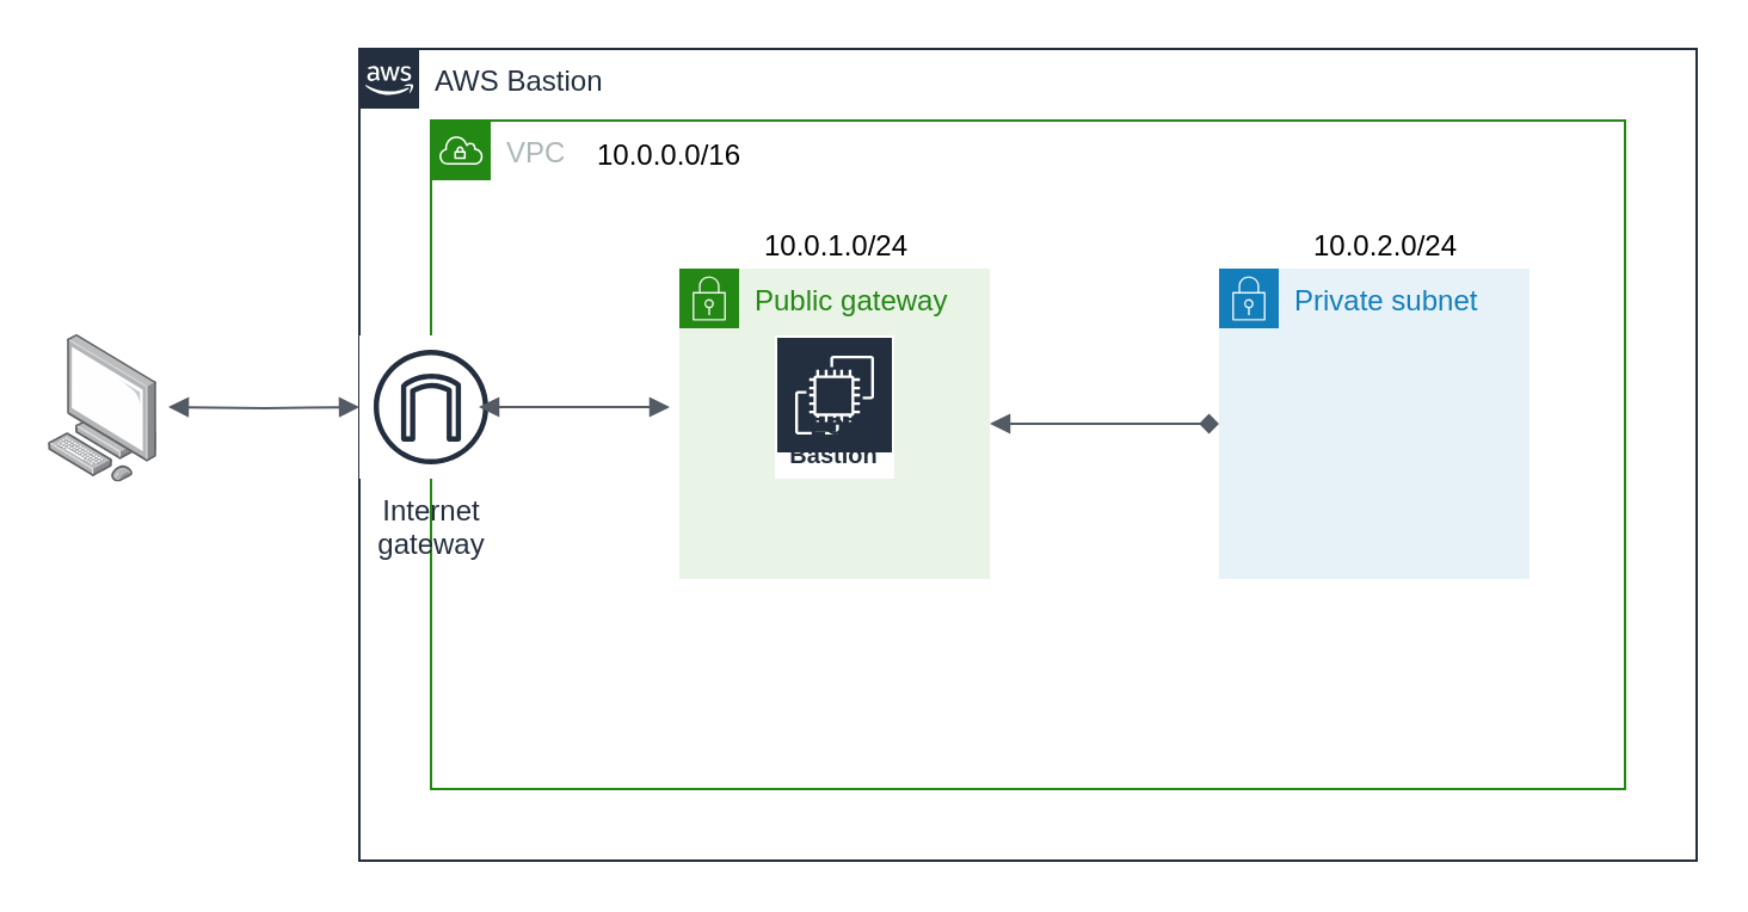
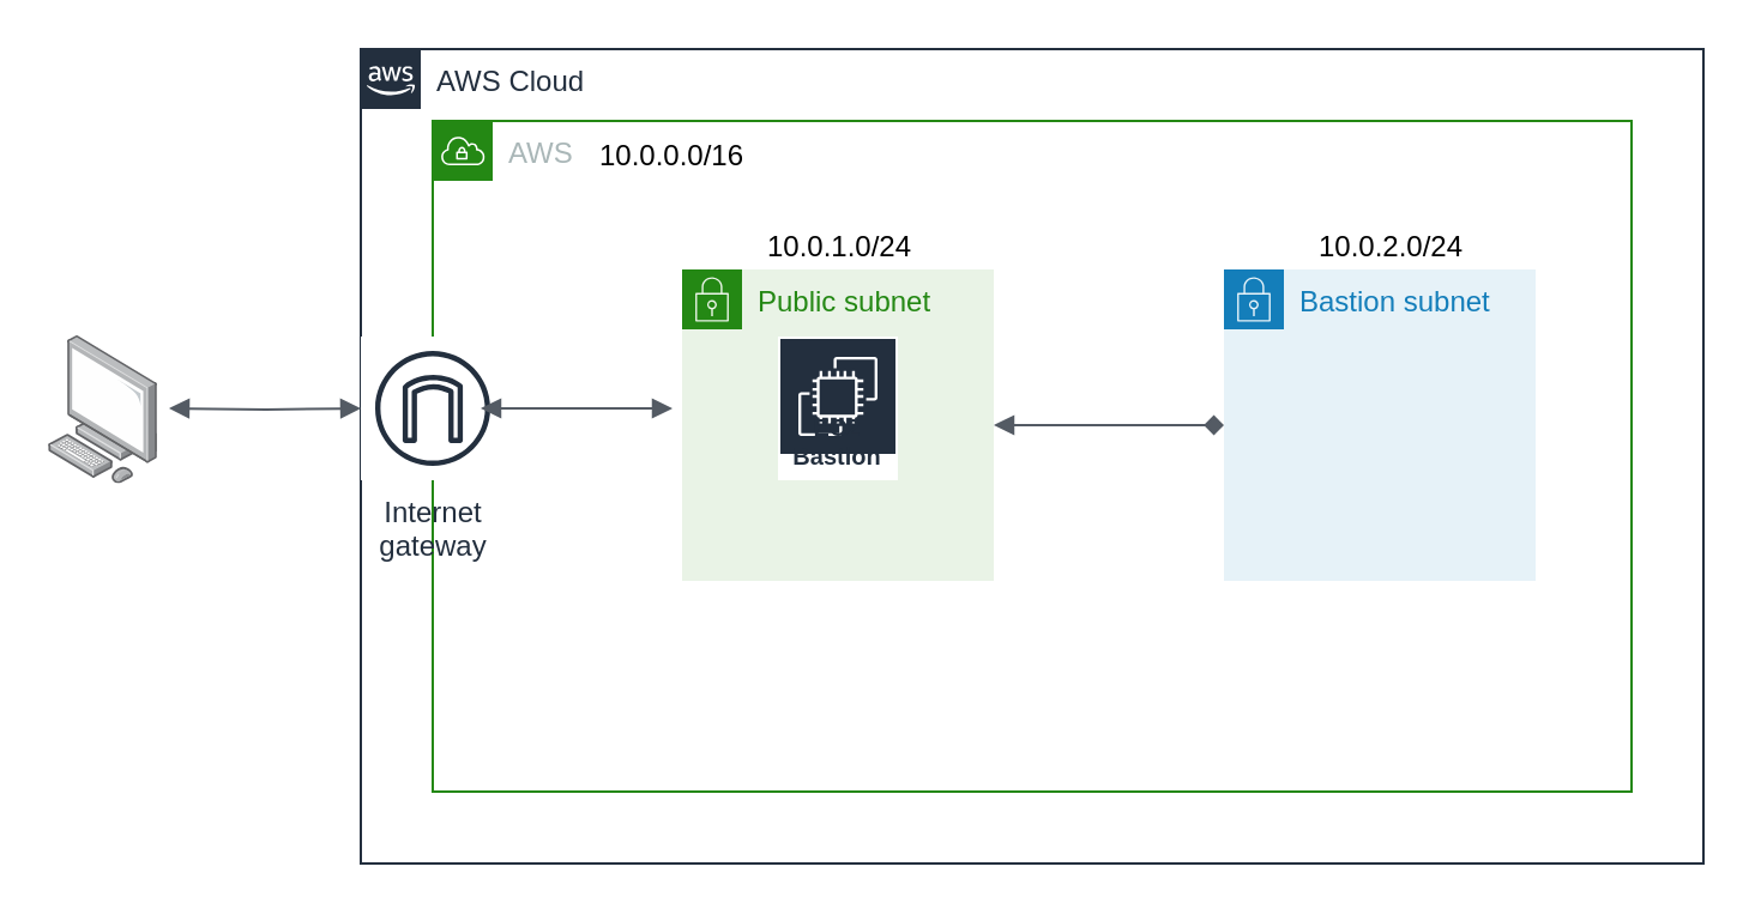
- <mxCell id="2" value="AWS Bastion" style="points=[[0,0],[0.25,0],[0.5,0],[0.75,0],[1,0],[1,0.25],[1,0.5],[1,0.75],[1,1],[0.75,1],[0.5,1],[0.25,1],[0,1],[0,0.75],[0,0.5],[0,0.25]];outlineConnect=0;gradientColor=none;html=1;whiteSpace=wrap;fontSize=12;fontStyle=0;container=1;pointerEvents=0;collapsible=0;recursiveResize=0;shape=mxgraph.aws4.group;grIcon=mxgraph.aws4.group_aws_cloud_alt;strokeColor=#232F3E;fillColor=none;verticalAlign=top;align=left;spacingLeft=30;fontColor=#232F3E;dashed=0;" vertex="1" parent="1"><mxGeometry x="150" y="20" width="560" height="340" as="geometry" /></mxCell>
+ <mxCell id="2" value="AWS Cloud" style="points=[[0,0],[0.25,0],[0.5,0],[0.75,0],[1,0],[1,0.25],[1,0.5],[1,0.75],[1,1],[0.75,1],[0.5,1],[0.25,1],[0,1],[0,0.75],[0,0.5],[0,0.25]];outlineConnect=0;gradientColor=none;html=1;whiteSpace=wrap;fontSize=12;fontStyle=0;container=1;pointerEvents=0;collapsible=0;recursiveResize=0;shape=mxgraph.aws4.group;grIcon=mxgraph.aws4.group_aws_cloud_alt;strokeColor=#232F3E;fillColor=none;verticalAlign=top;align=left;spacingLeft=30;fontColor=#232F3E;dashed=0;" vertex="1" parent="1"><mxGeometry x="150" y="20" width="560" height="340" as="geometry" /></mxCell>
- <mxCell id="3" value="VPC" style="points=[[0,0],[0.25,0],[0.5,0],[0.75,0],[1,0],[1,0.25],[1,0.5],[1,0.75],[1,1],[0.75,1],[0.5,1],[0.25,1],[0,1],[0,0.75],[0,0.5],[0,0.25]];outlineConnect=0;gradientColor=none;html=1;whiteSpace=wrap;fontSize=12;fontStyle=0;container=1;pointerEvents=0;collapsible=0;recursiveResize=0;shape=mxgraph.aws4.group;grIcon=mxgraph.aws4.group_vpc;strokeColor=#248814;fillColor=none;verticalAlign=top;align=left;spacingLeft=30;fontColor=#AAB7B8;dashed=0;" vertex="1" parent="2"><mxGeometry x="30" y="30" width="500" height="280" as="geometry" /></mxCell>
+ <mxCell id="3" value="AWS" style="points=[[0,0],[0.25,0],[0.5,0],[0.75,0],[1,0],[1,0.25],[1,0.5],[1,0.75],[1,1],[0.75,1],[0.5,1],[0.25,1],[0,1],[0,0.75],[0,0.5],[0,0.25]];outlineConnect=0;gradientColor=none;html=1;whiteSpace=wrap;fontSize=12;fontStyle=0;container=1;pointerEvents=0;collapsible=0;recursiveResize=0;shape=mxgraph.aws4.group;grIcon=mxgraph.aws4.group_vpc;strokeColor=#248814;fillColor=none;verticalAlign=top;align=left;spacingLeft=30;fontColor=#AAB7B8;dashed=0;" vertex="1" parent="2"><mxGeometry x="30" y="30" width="500" height="280" as="geometry" /></mxCell>
- <mxCell id="4" value="Public gateway" style="points=[[0,0],[0.25,0],[0.5,0],[0.75,0],[1,0],[1,0.25],[1,0.5],[1,0.75],[1,1],[0.75,1],[0.5,1],[0.25,1],[0,1],[0,0.75],[0,0.5],[0,0.25]];outlineConnect=0;gradientColor=none;html=1;whiteSpace=wrap;fontSize=12;fontStyle=0;container=1;pointerEvents=0;collapsible=0;recursiveResize=0;shape=mxgraph.aws4.group;grIcon=mxgraph.aws4.group_security_group;grStroke=0;strokeColor=#248814;fillColor=#E9F3E6;verticalAlign=top;align=left;spacingLeft=30;fontColor=#248814;dashed=0;" vertex="1" parent="3"><mxGeometry x="104" y="62" width="130" height="130" as="geometry" /></mxCell>
+ <mxCell id="4" value="Public subnet" style="points=[[0,0],[0.25,0],[0.5,0],[0.75,0],[1,0],[1,0.25],[1,0.5],[1,0.75],[1,1],[0.75,1],[0.5,1],[0.25,1],[0,1],[0,0.75],[0,0.5],[0,0.25]];outlineConnect=0;gradientColor=none;html=1;whiteSpace=wrap;fontSize=12;fontStyle=0;container=1;pointerEvents=0;collapsible=0;recursiveResize=0;shape=mxgraph.aws4.group;grIcon=mxgraph.aws4.group_security_group;grStroke=0;strokeColor=#248814;fillColor=#E9F3E6;verticalAlign=top;align=left;spacingLeft=30;fontColor=#248814;dashed=0;" vertex="1" parent="3"><mxGeometry x="104" y="62" width="130" height="130" as="geometry" /></mxCell>
- <mxCell id="6" value="Private subnet" style="points=[[0,0],[0.25,0],[0.5,0],[0.75,0],[1,0],[1,0.25],[1,0.5],[1,0.75],[1,1],[0.75,1],[0.5,1],[0.25,1],[0,1],[0,0.75],[0,0.5],[0,0.25]];outlineConnect=0;gradientColor=none;html=1;whiteSpace=wrap;fontSize=12;fontStyle=0;container=1;pointerEvents=0;collapsible=0;recursiveResize=0;shape=mxgraph.aws4.group;grIcon=mxgraph.aws4.group_security_group;grStroke=0;strokeColor=#147EBA;fillColor=#E6F2F8;verticalAlign=top;align=left;spacingLeft=30;fontColor=#147EBA;dashed=0;" vertex="1" parent="3"><mxGeometry x="330" y="62" width="130" height="130" as="geometry" /></mxCell>
+ <mxCell id="6" value="Bastion subnet" style="points=[[0,0],[0.25,0],[0.5,0],[0.75,0],[1,0],[1,0.25],[1,0.5],[1,0.75],[1,1],[0.75,1],[0.5,1],[0.25,1],[0,1],[0,0.75],[0,0.5],[0,0.25]];outlineConnect=0;gradientColor=none;html=1;whiteSpace=wrap;fontSize=12;fontStyle=0;container=1;pointerEvents=0;collapsible=0;recursiveResize=0;shape=mxgraph.aws4.group;grIcon=mxgraph.aws4.group_security_group;grStroke=0;strokeColor=#147EBA;fillColor=#E6F2F8;verticalAlign=top;align=left;spacingLeft=30;fontColor=#147EBA;dashed=0;" vertex="1" parent="3"><mxGeometry x="330" y="62" width="130" height="130" as="geometry" /></mxCell>
